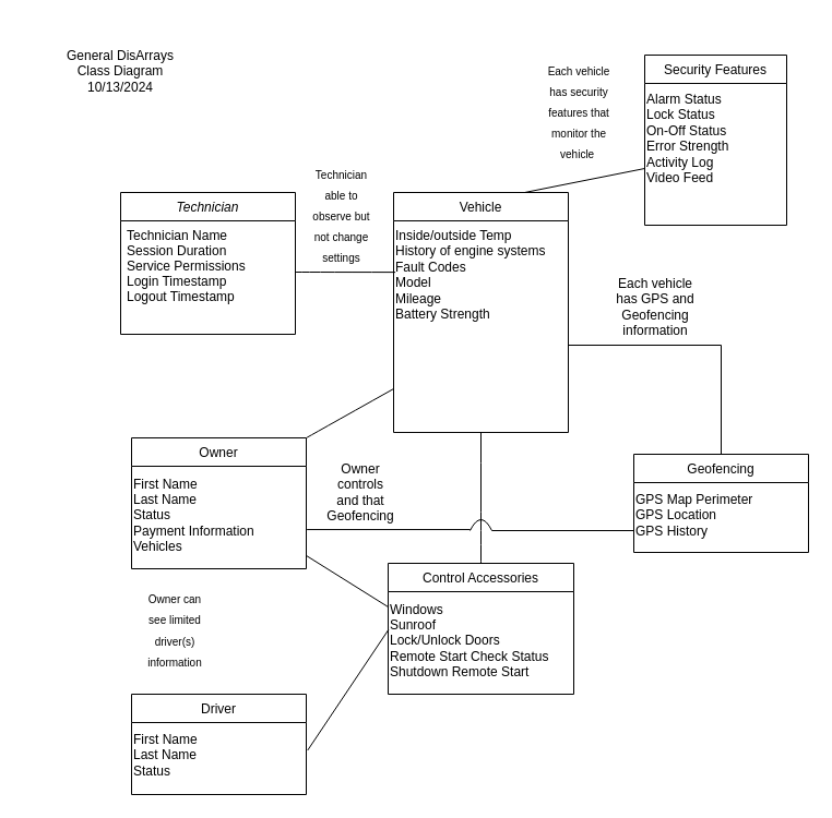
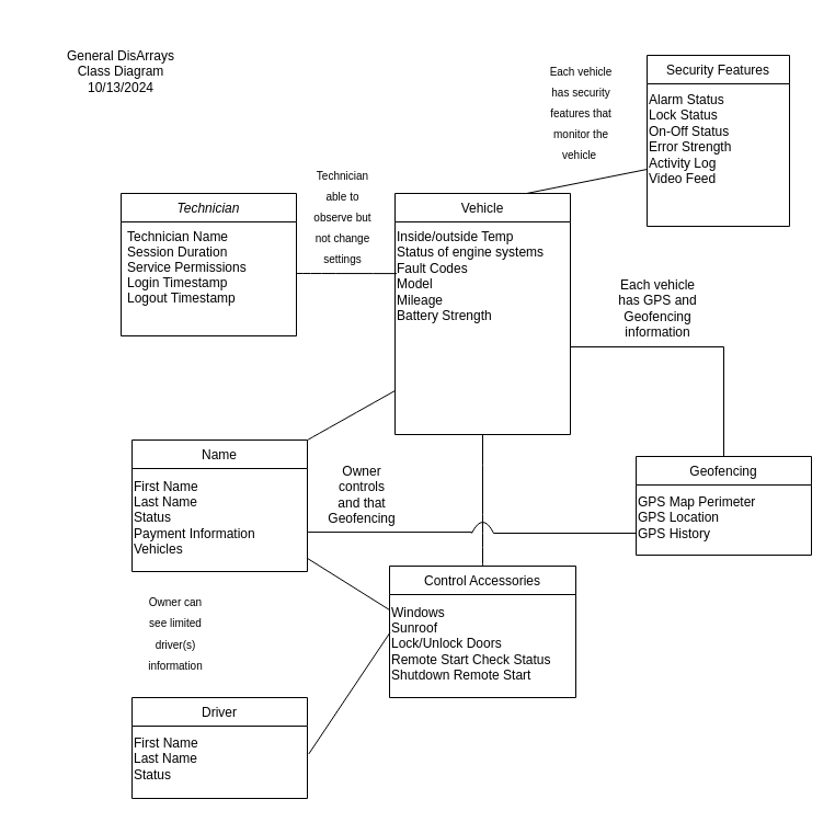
- <mxCell id="7" value="&lt;div align=&quot;left&quot;&gt;Inside/outside Temp&lt;/div&gt;&lt;div align=&quot;left&quot;&gt;History of engine systems&lt;/div&gt;&lt;div align=&quot;left&quot;&gt;Fault Codes&lt;/div&gt;&lt;div align=&quot;left&quot;&gt;Model&lt;/div&gt;&lt;div align=&quot;left&quot;&gt;Mileage&lt;/div&gt;&lt;div align=&quot;left&quot;&gt;Battery Strength&lt;/div&gt;&lt;div align=&quot;left&quot;&gt;&lt;br&gt;&lt;/div&gt;&lt;div align=&quot;left&quot;&gt;&lt;br&gt;&lt;/div&gt;&lt;div align=&quot;left&quot;&gt;&lt;br&gt;&lt;/div&gt;" style="text;html=1;align=left;verticalAlign=top;whiteSpace=wrap;rounded=0;" vertex="1" parent="6"><mxGeometry y="26" width="160" height="154" as="geometry" /></mxCell>
+ <mxCell id="7" value="&lt;div align=&quot;left&quot;&gt;Inside/outside Temp&lt;/div&gt;&lt;div align=&quot;left&quot;&gt;Status of engine systems&lt;/div&gt;&lt;div align=&quot;left&quot;&gt;Fault Codes&lt;/div&gt;&lt;div align=&quot;left&quot;&gt;Model&lt;/div&gt;&lt;div align=&quot;left&quot;&gt;Mileage&lt;/div&gt;&lt;div align=&quot;left&quot;&gt;Battery Strength&lt;/div&gt;&lt;div align=&quot;left&quot;&gt;&lt;br&gt;&lt;/div&gt;&lt;div align=&quot;left&quot;&gt;&lt;br&gt;&lt;/div&gt;&lt;div align=&quot;left&quot;&gt;&lt;br&gt;&lt;/div&gt;" style="text;html=1;align=left;verticalAlign=top;whiteSpace=wrap;rounded=0;" vertex="1" parent="6"><mxGeometry y="26" width="160" height="154" as="geometry" /></mxCell>
- <mxCell id="9" value="Owner" style="swimlane;fontStyle=0;align=center;verticalAlign=top;childLayout=stackLayout;horizontal=1;startSize=26;horizontalStack=0;resizeParent=1;resizeLast=0;collapsible=1;marginBottom=0;rounded=0;shadow=0;strokeWidth=1;" vertex="1" parent="1"><mxGeometry x="120" y="401" width="160" height="120" as="geometry"><mxRectangle x="130" y="380" width="160" height="26" as="alternateBounds" /></mxGeometry></mxCell>
+ <mxCell id="9" value="Name" style="swimlane;fontStyle=0;align=center;verticalAlign=top;childLayout=stackLayout;horizontal=1;startSize=26;horizontalStack=0;resizeParent=1;resizeLast=0;collapsible=1;marginBottom=0;rounded=0;shadow=0;strokeWidth=1;" vertex="1" parent="1"><mxGeometry x="120" y="401" width="160" height="120" as="geometry"><mxRectangle x="130" y="380" width="160" height="26" as="alternateBounds" /></mxGeometry></mxCell>
